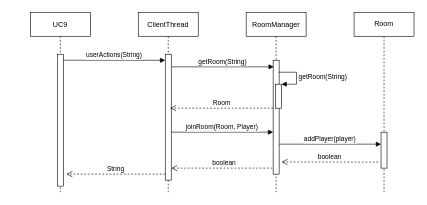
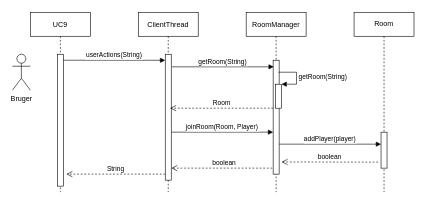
+ <mxCell id="14" value="Bruger" style="shape=umlActor;verticalLabelPosition=bottom;verticalAlign=top;html=1;outlineConnect=0;" vertex="1" parent="1"><mxGeometry x="20" y="90" width="30" height="60" as="geometry" /></mxCell>
